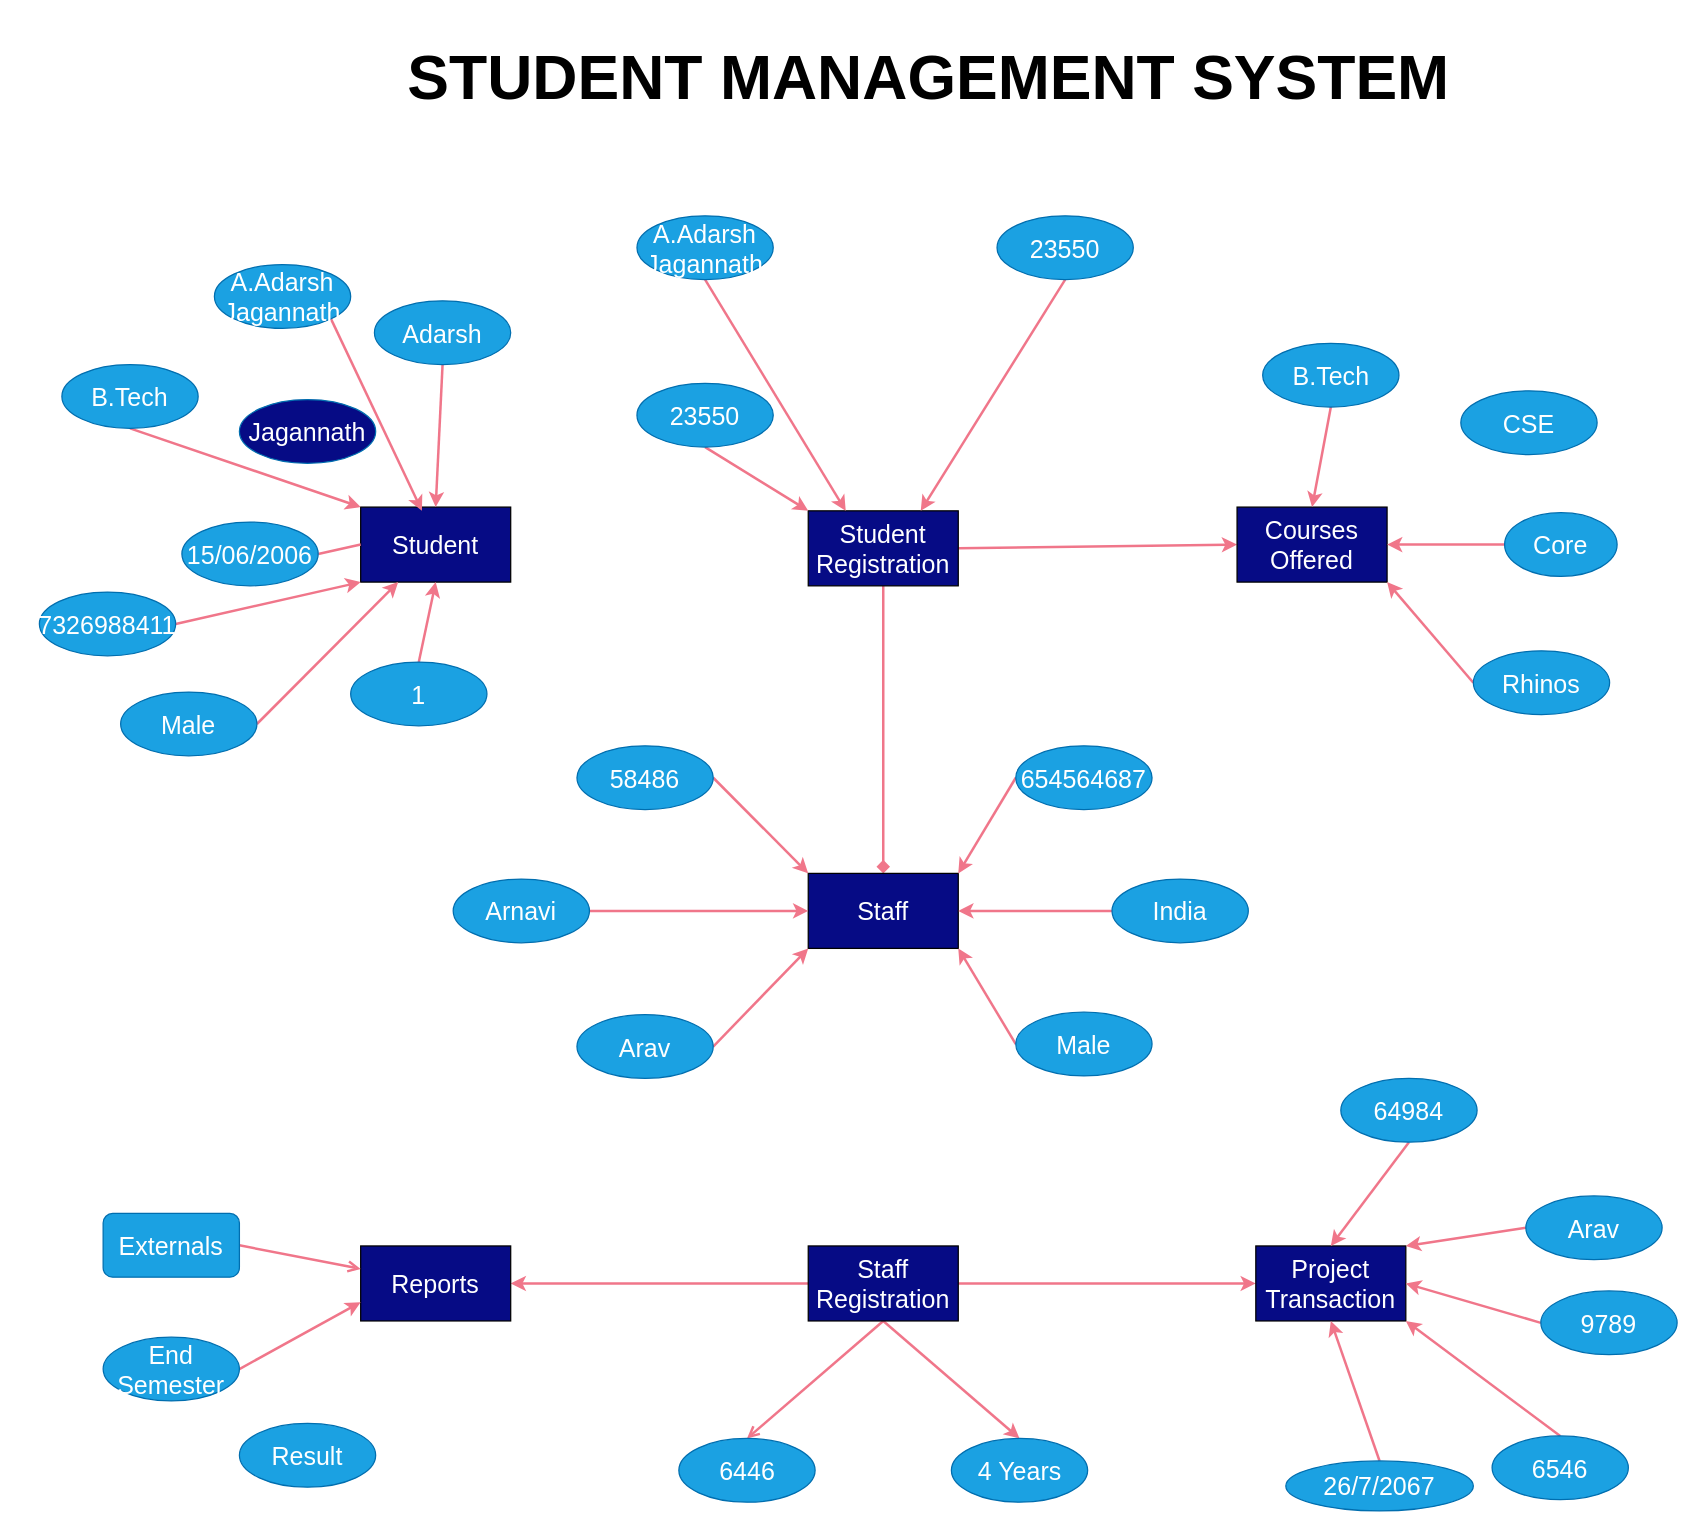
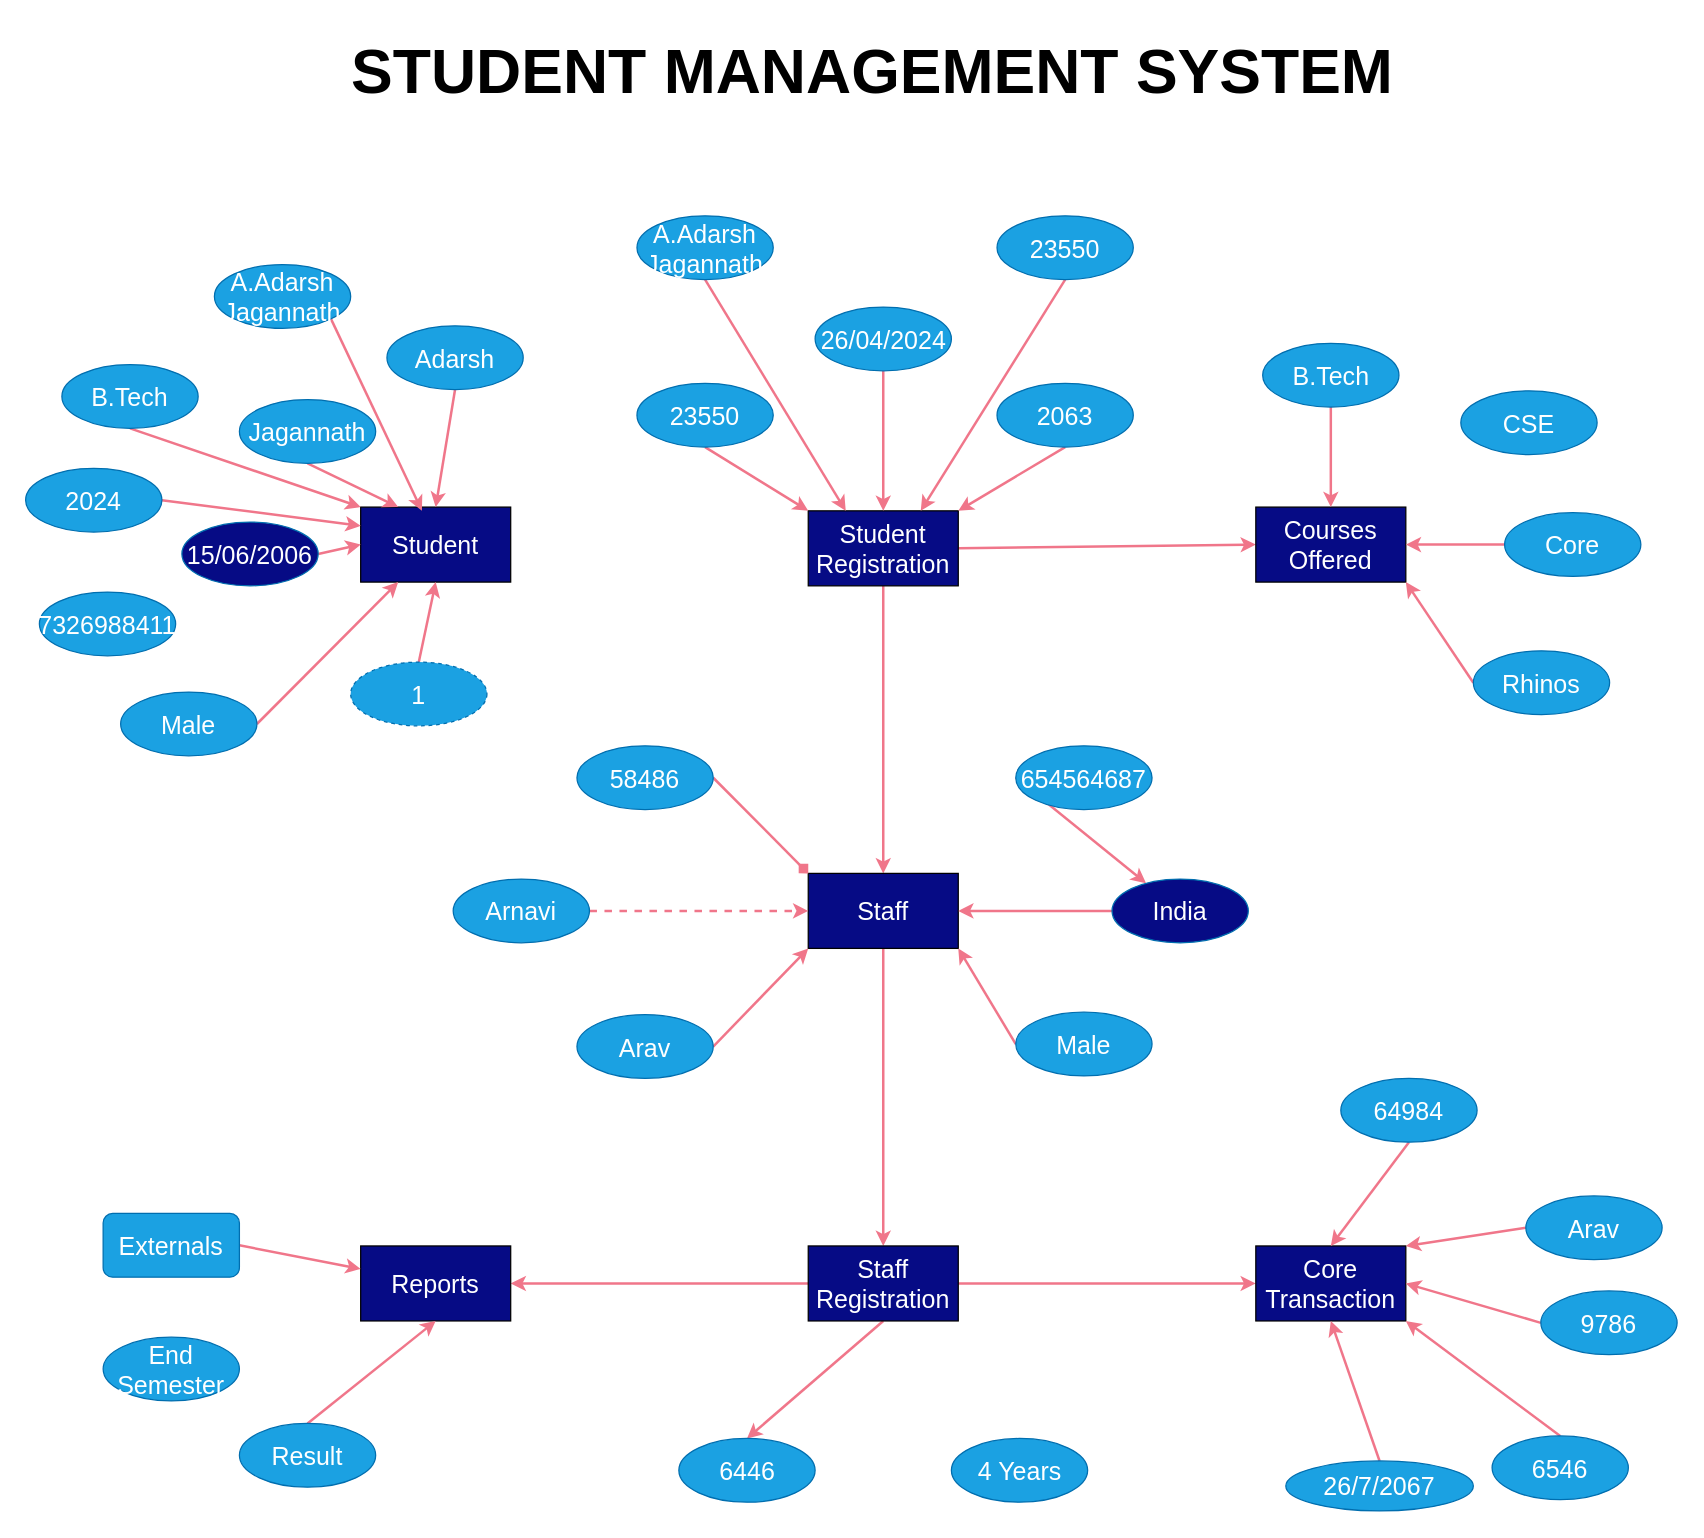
- <mxCell id="2" value="&lt;font style=&quot;font-size: 50px;&quot; color=&quot;#000000&quot;&gt;&lt;b&gt;STUDENT MANAGEMENT SYSTEM&lt;/b&gt;&lt;/font&gt;" style="text;html=1;align=center;verticalAlign=middle;resizable=0;points=[];autosize=1;strokeColor=none;fillColor=none;" parent="1" vertex="1"><mxGeometry x="316" y="25" width="851" height="72" as="geometry" /></mxCell>
+ <mxCell id="2" value="&lt;font style=&quot;font-size: 50px;&quot; color=&quot;#000000&quot;&gt;&lt;b&gt;STUDENT MANAGEMENT SYSTEM&lt;/b&gt;&lt;/font&gt;" style="text;html=1;align=center;verticalAlign=middle;resizable=0;points=[];autosize=1;strokeColor=none;fillColor=none;" parent="1" vertex="1"><mxGeometry x="271" y="20" width="851" height="72" as="geometry" /></mxCell>
- <mxCell id="28" value="Adarsh" style="ellipse;whiteSpace=wrap;html=1;fillStyle=auto;fontSize=20;fontColor=#ffffff;fillColor=#1ba1e2;strokeColor=#006EAF;" parent="1" vertex="1"><mxGeometry x="299" y="240" width="109" height="51" as="geometry" /></mxCell>
+ <mxCell id="28" value="Adarsh" style="ellipse;whiteSpace=wrap;html=1;fillStyle=auto;fontSize=20;fontColor=#ffffff;fillColor=#1ba1e2;strokeColor=#006EAF;" parent="1" vertex="1"><mxGeometry x="309" y="260" width="109" height="51" as="geometry" /></mxCell>
+ <mxCell id="18" value="26/04/2024" style="ellipse;whiteSpace=wrap;html=1;fillStyle=auto;fontSize=20;fontColor=#ffffff;fillColor=#1ba1e2;strokeColor=#006EAF;" parent="1" vertex="1"><mxGeometry x="651.5" y="245" width="109" height="51" as="geometry" /></mxCell>
+ <mxCell id="20" value="2063" style="ellipse;whiteSpace=wrap;html=1;fillStyle=auto;fontSize=20;fontColor=#ffffff;fillColor=#1ba1e2;strokeColor=#006EAF;" parent="1" vertex="1"><mxGeometry x="797" y="306" width="109" height="51" as="geometry" /></mxCell>
- <mxCell id="32" value="Jagannath" style="ellipse;whiteSpace=wrap;html=1;fillStyle=auto;fontSize=20;fontColor=#ffffff;fillColor=#060b85;strokeColor=#006EAF;" parent="1" vertex="1"><mxGeometry x="191" y="319" width="109" height="51" as="geometry" /></mxCell>
+ <mxCell id="32" value="Jagannath" style="ellipse;whiteSpace=wrap;html=1;fillStyle=auto;fontSize=20;fontColor=#ffffff;fillColor=#1ba1e2;strokeColor=#006EAF;" parent="1" vertex="1"><mxGeometry x="191" y="319" width="109" height="51" as="geometry" /></mxCell>
+ <mxCell id="17" style="edgeStyle=none;html=1;exitX=0.5;exitY=1;exitDx=0;exitDy=0;entryX=0.5;entryY=0;entryDx=0;entryDy=0;fontSize=20;fontColor=#FFFFFF;strokeWidth=2;strokeColor=#F0768A;" parent="1" source="18" target="5" edge="1"><mxGeometry relative="1" as="geometry" /></mxCell>
+ <mxCell id="19" style="edgeStyle=none;html=1;exitX=0.5;exitY=1;exitDx=0;exitDy=0;entryX=1;entryY=0;entryDx=0;entryDy=0;strokeColor=#F0768A;strokeWidth=2;fontSize=20;fontColor=#FFFFFF;" parent="1" source="20" target="5" edge="1"><mxGeometry relative="1" as="geometry" /></mxCell>
+ <mxCell id="31" style="edgeStyle=none;html=1;exitX=0.5;exitY=1;exitDx=0;exitDy=0;entryX=0.25;entryY=0;entryDx=0;entryDy=0;strokeColor=#F0768A;strokeWidth=2;fontSize=20;fontColor=#FFFFFF;" parent="1" source="32" target="6" edge="1"><mxGeometry relative="1" as="geometry" /></mxCell>
+ <mxCell id="36" value="2024" style="ellipse;whiteSpace=wrap;html=1;fillStyle=auto;fontSize=20;fontColor=#ffffff;fillColor=#1ba1e2;strokeColor=#006EAF;" parent="1" vertex="1"><mxGeometry x="20" y="374" width="109" height="51" as="geometry" /></mxCell>
+ <mxCell id="35" style="edgeStyle=none;html=1;exitX=1;exitY=0.5;exitDx=0;exitDy=0;entryX=0;entryY=0.25;entryDx=0;entryDy=0;strokeColor=#F0768A;strokeWidth=2;fontSize=20;fontColor=#FFFFFF;" parent="1" source="36" target="6" edge="1"><mxGeometry relative="1" as="geometry" /></mxCell>
- <mxCell id="7" value="&lt;font color=&quot;#ffffff&quot;&gt;Courses Offered&lt;/font&gt;" style="whiteSpace=wrap;html=1;fontSize=20;fontColor=#000000;fillColor=#060B85;gradientColor=none;fillStyle=auto;" parent="1" vertex="1"><mxGeometry x="989" y="405" width="120" height="60" as="geometry" /></mxCell>
+ <mxCell id="7" value="&lt;font color=&quot;#ffffff&quot;&gt;Courses Offered&lt;/font&gt;" style="whiteSpace=wrap;html=1;fontSize=20;fontColor=#000000;fillColor=#060B85;gradientColor=none;fillStyle=auto;" parent="1" vertex="1"><mxGeometry x="1004" y="405" width="120" height="60" as="geometry" /></mxCell>
- <mxCell id="49" value="Core" style="ellipse;whiteSpace=wrap;html=1;fillStyle=auto;fontSize=20;fontColor=#ffffff;fillColor=#1ba1e2;strokeColor=#006EAF;" parent="1" vertex="1"><mxGeometry x="1203" y="409.5" width="90" height="51" as="geometry" /></mxCell>
+ <mxCell id="49" value="Core" style="ellipse;whiteSpace=wrap;html=1;fillStyle=auto;fontSize=20;fontColor=#ffffff;fillColor=#1ba1e2;strokeColor=#006EAF;" parent="1" vertex="1"><mxGeometry x="1203" y="409.5" width="109" height="51" as="geometry" /></mxCell>
- <mxCell id="39" style="edgeStyle=none;html=1;exitX=1;exitY=0.5;exitDx=0;exitDy=0;entryX=0;entryY=0.5;entryDx=0;entryDy=0;strokeColor=#F0768A;strokeWidth=2;fontSize=20;fontColor=#FFFFFF;endArrow=none;" parent="1" source="40" target="6" edge="1"><mxGeometry relative="1" as="geometry" /></mxCell>
+ <mxCell id="39" style="edgeStyle=none;html=1;exitX=1;exitY=0.5;exitDx=0;exitDy=0;entryX=0;entryY=0.5;entryDx=0;entryDy=0;strokeColor=#F0768A;strokeWidth=2;fontSize=20;fontColor=#FFFFFF;" parent="1" source="40" target="6" edge="1"><mxGeometry relative="1" as="geometry" /></mxCell>
- <mxCell id="40" value="15/06/2006" style="ellipse;whiteSpace=wrap;html=1;fillStyle=auto;fontSize=20;fontColor=#ffffff;fillColor=#1ba1e2;strokeColor=#006EAF;" parent="1" vertex="1"><mxGeometry x="145" y="417" width="109" height="51" as="geometry" /></mxCell>
+ <mxCell id="40" value="15/06/2006" style="ellipse;whiteSpace=wrap;html=1;fillStyle=auto;fontSize=20;fontColor=#ffffff;fillColor=#060b85;strokeColor=#006EAF;" parent="1" vertex="1"><mxGeometry x="145" y="417" width="109" height="51" as="geometry" /></mxCell>
- <mxCell id="37" style="edgeStyle=none;html=1;exitX=1;exitY=0.5;exitDx=0;exitDy=0;entryX=0;entryY=1;entryDx=0;entryDy=0;strokeColor=#F0768A;strokeWidth=2;fontSize=20;fontColor=#FFFFFF;" parent="1" source="38" target="6" edge="1"><mxGeometry relative="1" as="geometry" /></mxCell>
- <mxCell id="42" value="1" style="ellipse;whiteSpace=wrap;html=1;fillStyle=auto;fontSize=20;fontColor=#ffffff;fillColor=#1ba1e2;strokeColor=#006EAF;" parent="1" vertex="1"><mxGeometry x="280" y="529" width="109" height="51" as="geometry" /></mxCell>
+ <mxCell id="42" value="1" style="ellipse;whiteSpace=wrap;html=1;fillStyle=auto;fontSize=20;fontColor=#ffffff;fillColor=#1ba1e2;strokeColor=#006EAF;dashed=1;" parent="1" vertex="1"><mxGeometry x="280" y="529" width="109" height="51" as="geometry" /></mxCell>
- <mxCell id="52" style="edgeStyle=none;html=1;exitX=0;exitY=0.5;exitDx=0;exitDy=0;entryX=1;entryY=0;entryDx=0;entryDy=0;strokeColor=#F0768A;strokeWidth=2;fontSize=20;fontColor=#FFFFFF;" parent="1" source="53" target="9" edge="1"><mxGeometry relative="1" as="geometry" /></mxCell>
+ <mxCell id="52" style="edgeStyle=none;html=1;exitX=0;exitY=0.5;exitDx=0;exitDy=0;strokeColor=#F0768A;strokeWidth=2;fontSize=20;fontColor=#FFFFFF;" parent="1" source="53" target="55" edge="1"><mxGeometry relative="1" as="geometry" /></mxCell>
- <mxCell id="4" style="edgeStyle=none;html=1;exitX=0.5;exitY=1;exitDx=0;exitDy=0;entryX=0.5;entryY=0;entryDx=0;entryDy=0;strokeColor=#F0768A;strokeWidth=2;fontSize=20;fontColor=#FFFFFF;endArrow=diamond;" parent="1" source="5" target="9" edge="1"><mxGeometry relative="1" as="geometry" /></mxCell>
+ <mxCell id="4" style="edgeStyle=none;html=1;exitX=0.5;exitY=1;exitDx=0;exitDy=0;entryX=0.5;entryY=0;entryDx=0;entryDy=0;strokeColor=#F0768A;strokeWidth=2;fontSize=20;fontColor=#FFFFFF;" parent="1" source="5" target="9" edge="1"><mxGeometry relative="1" as="geometry" /></mxCell>
- <mxCell id="62" style="edgeStyle=none;html=1;exitX=1;exitY=0.5;exitDx=0;exitDy=0;entryX=0;entryY=0;entryDx=0;entryDy=0;strokeColor=#F0768A;strokeWidth=2;fontSize=20;fontColor=#FFFFFF;" parent="1" source="63" target="9" edge="1"><mxGeometry relative="1" as="geometry" /></mxCell>
+ <mxCell id="62" style="edgeStyle=none;html=1;exitX=1;exitY=0.5;exitDx=0;exitDy=0;entryX=0;entryY=0;entryDx=0;entryDy=0;strokeColor=#F0768A;strokeWidth=2;fontSize=20;fontColor=#FFFFFF;endArrow=diamond;" parent="1" source="63" target="9" edge="1"><mxGeometry relative="1" as="geometry" /></mxCell>
- <mxCell id="60" style="edgeStyle=none;html=1;exitX=1;exitY=0.5;exitDx=0;exitDy=0;entryX=0;entryY=0.5;entryDx=0;entryDy=0;strokeColor=#F0768A;strokeWidth=2;fontSize=20;fontColor=#FFFFFF;" parent="1" source="61" target="9" edge="1"><mxGeometry relative="1" as="geometry" /></mxCell>
+ <mxCell id="60" style="edgeStyle=none;html=1;exitX=1;exitY=0.5;exitDx=0;exitDy=0;entryX=0;entryY=0.5;entryDx=0;entryDy=0;strokeColor=#F0768A;strokeWidth=2;fontSize=20;fontColor=#FFFFFF;dashed=1;" parent="1" source="61" target="9" edge="1"><mxGeometry relative="1" as="geometry" /></mxCell>
- <mxCell id="55" value="India" style="ellipse;whiteSpace=wrap;html=1;fillStyle=auto;fontSize=20;fontColor=#ffffff;fillColor=#1ba1e2;strokeColor=#006EAF;" parent="1" vertex="1"><mxGeometry x="889" y="702.5" width="109" height="51" as="geometry" /></mxCell>
+ <mxCell id="55" value="India" style="ellipse;whiteSpace=wrap;html=1;fillStyle=auto;fontSize=20;fontColor=#ffffff;fillColor=#060b85;strokeColor=#006EAF;" parent="1" vertex="1"><mxGeometry x="889" y="702.5" width="109" height="51" as="geometry" /></mxCell>
+ <mxCell id="8" style="edgeStyle=none;html=1;exitX=0.5;exitY=1;exitDx=0;exitDy=0;entryX=0.5;entryY=0;entryDx=0;entryDy=0;strokeColor=#F0768A;strokeWidth=2;fontSize=20;fontColor=#FFFFFF;" parent="1" source="9" target="14" edge="1"><mxGeometry relative="1" as="geometry" /></mxCell>
- <mxCell id="66" style="edgeStyle=none;html=1;exitX=1;exitY=0.5;exitDx=0;exitDy=0;strokeColor=#F0768A;strokeWidth=2;fontSize=20;fontColor=#FFFFFF;endArrow=open;" parent="1" source="67" target="16" edge="1"><mxGeometry relative="1" as="geometry" /></mxCell>
+ <mxCell id="66" style="edgeStyle=none;html=1;exitX=1;exitY=0.5;exitDx=0;exitDy=0;strokeColor=#F0768A;strokeWidth=2;fontSize=20;fontColor=#FFFFFF;" parent="1" source="67" target="16" edge="1"><mxGeometry relative="1" as="geometry" /></mxCell>
- <mxCell id="15" value="&lt;font color=&quot;#ffffff&quot;&gt;Project Transaction&lt;/font&gt;" style="whiteSpace=wrap;html=1;fontSize=20;fontColor=#000000;fillColor=#060B85;gradientColor=none;fillStyle=auto;" parent="1" vertex="1"><mxGeometry x="1004" y="996" width="120" height="60" as="geometry" /></mxCell>
+ <mxCell id="15" value="&lt;font color=&quot;#ffffff&quot;&gt;Core Transaction&lt;/font&gt;" style="whiteSpace=wrap;html=1;fontSize=20;fontColor=#000000;fillColor=#060B85;gradientColor=none;fillStyle=auto;" parent="1" vertex="1"><mxGeometry x="1004" y="996" width="120" height="60" as="geometry" /></mxCell>
- <mxCell id="79" value="9789" style="ellipse;whiteSpace=wrap;html=1;fillStyle=auto;fontSize=20;fontColor=#ffffff;fillColor=#1ba1e2;strokeColor=#006EAF;" parent="1" vertex="1"><mxGeometry x="1232" y="1032" width="109" height="51" as="geometry" /></mxCell>
+ <mxCell id="79" value="9786" style="ellipse;whiteSpace=wrap;html=1;fillStyle=auto;fontSize=20;fontColor=#ffffff;fillColor=#1ba1e2;strokeColor=#006EAF;" parent="1" vertex="1"><mxGeometry x="1232" y="1032" width="109" height="51" as="geometry" /></mxCell>
- <mxCell id="68" style="edgeStyle=none;html=1;exitX=1;exitY=0.5;exitDx=0;exitDy=0;entryX=0;entryY=0.75;entryDx=0;entryDy=0;strokeColor=#F0768A;strokeWidth=2;fontSize=20;fontColor=#FFFFFF;" parent="1" source="69" target="16" edge="1"><mxGeometry relative="1" as="geometry" /></mxCell>
+ <mxCell id="70" style="edgeStyle=none;html=1;exitX=0.5;exitY=0;exitDx=0;exitDy=0;entryX=0.5;entryY=1;entryDx=0;entryDy=0;strokeColor=#F0768A;strokeWidth=2;fontSize=20;fontColor=#FFFFFF;" parent="1" source="71" target="16" edge="1"><mxGeometry relative="1" as="geometry" /></mxCell>
- <mxCell id="13" style="edgeStyle=none;html=1;exitX=0.5;exitY=1;exitDx=0;exitDy=0;entryX=0.5;entryY=0;entryDx=0;entryDy=0;strokeColor=#F0768A;strokeWidth=2;fontSize=20;fontColor=#FFFFFF;" parent="1" source="14" target="65" edge="1"><mxGeometry relative="1" as="geometry" /></mxCell>
- <mxCell id="12" style="edgeStyle=none;html=1;exitX=0.5;exitY=1;exitDx=0;exitDy=0;entryX=0.5;entryY=0;entryDx=0;entryDy=0;strokeColor=#F0768A;strokeWidth=2;fontSize=20;fontColor=#FFFFFF;endArrow=open;" parent="1" source="14" target="64" edge="1"><mxGeometry relative="1" as="geometry" /></mxCell>
+ <mxCell id="12" style="edgeStyle=none;html=1;exitX=0.5;exitY=1;exitDx=0;exitDy=0;entryX=0.5;entryY=0;entryDx=0;entryDy=0;strokeColor=#F0768A;strokeWidth=2;fontSize=20;fontColor=#FFFFFF;" parent="1" source="14" target="64" edge="1"><mxGeometry relative="1" as="geometry" /></mxCell>
